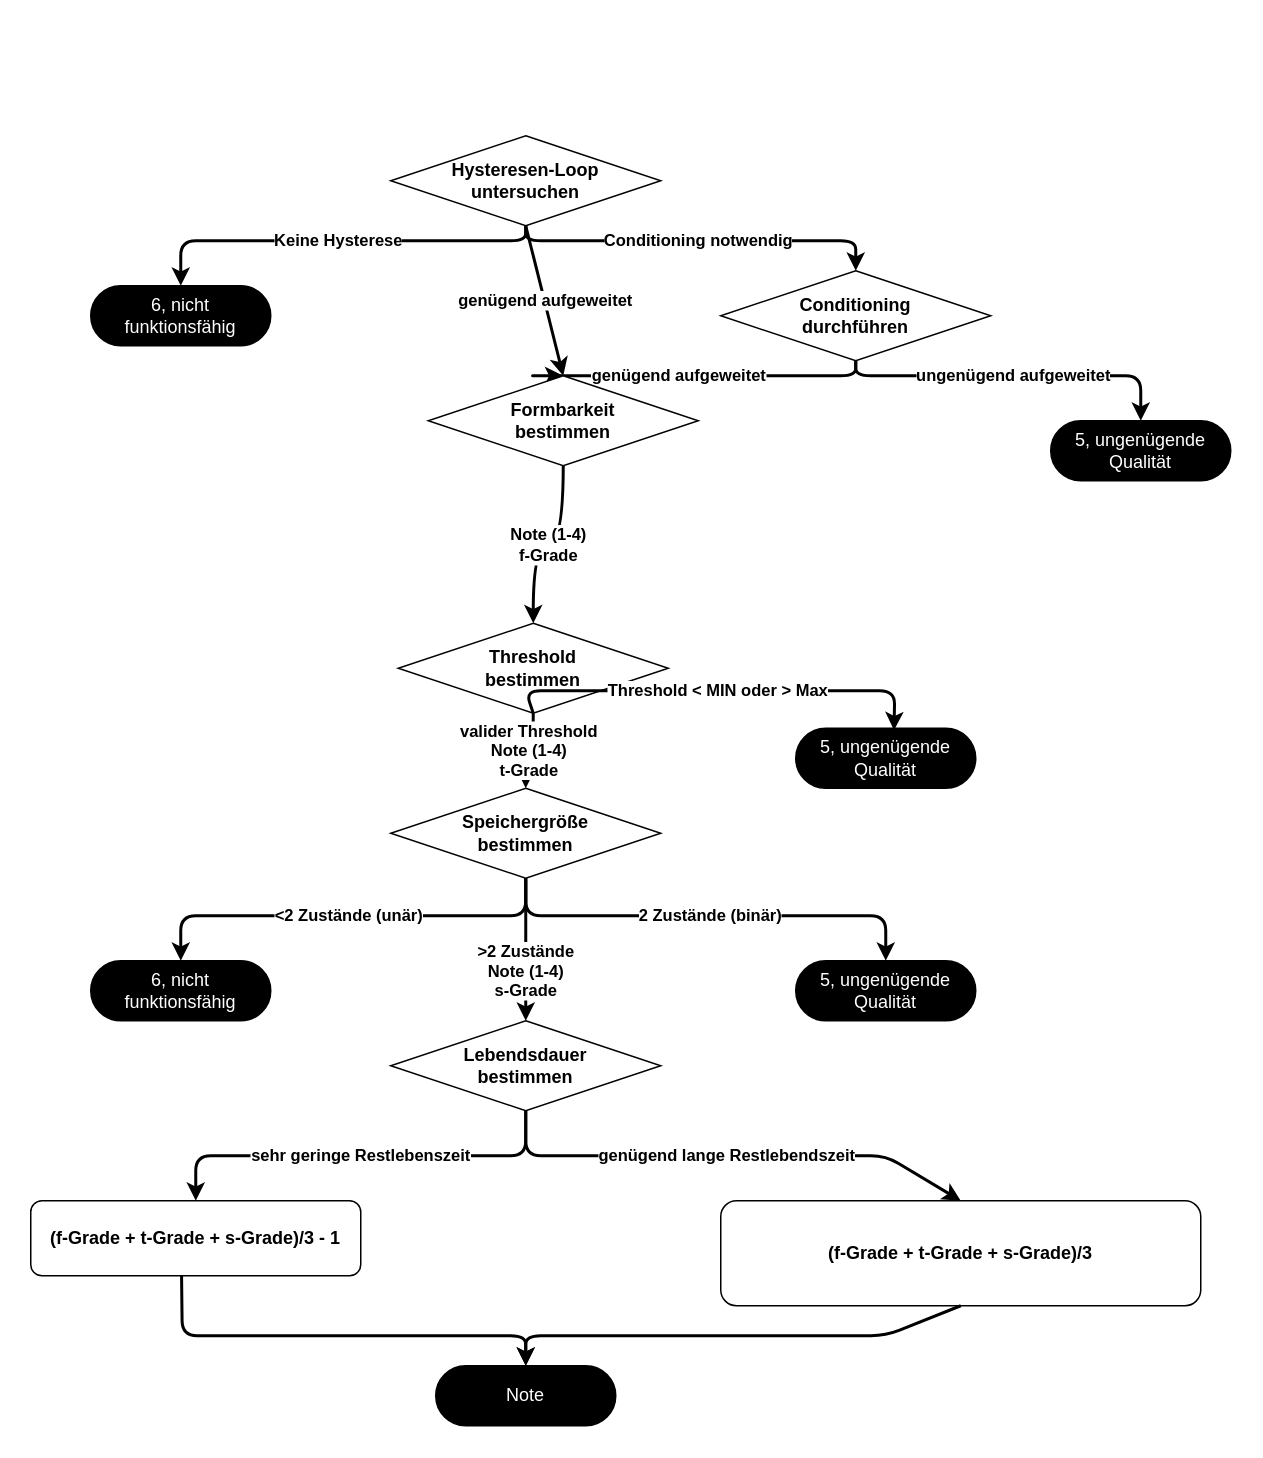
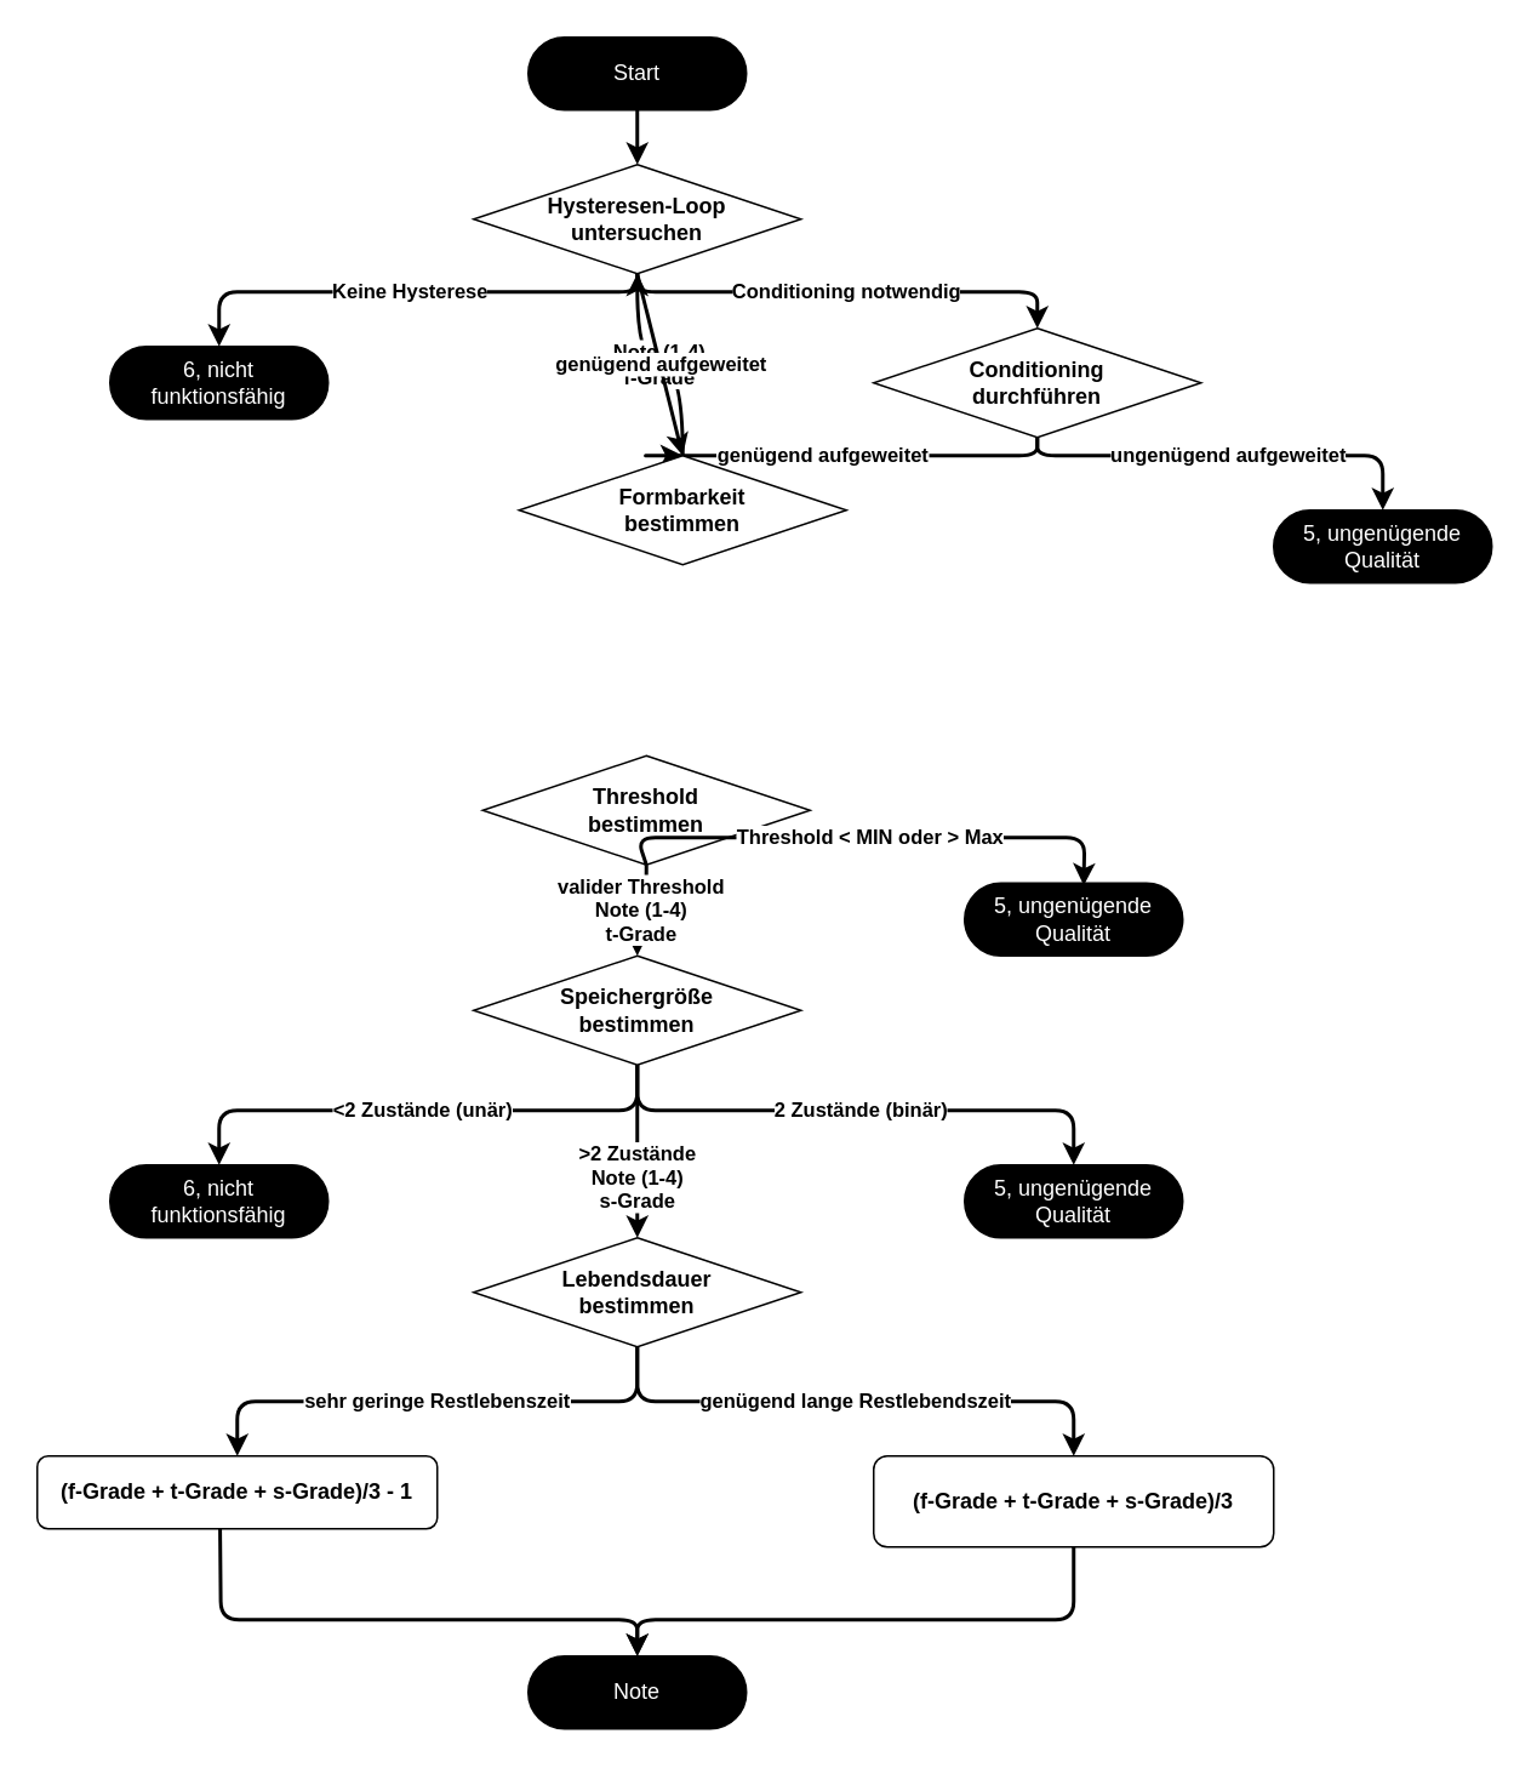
+ <mxCell id="3" value="Start" style="rounded=1;whiteSpace=wrap;html=1;gradientColor=none;fillColor=#000000;fontColor=#FFFFFF;arcSize=50;" parent="1" vertex="1"><mxGeometry x="290" y="20" width="120" height="40" as="geometry" /></mxCell>
+ <mxCell id="2" style="edgeStyle=orthogonalEdgeStyle;rounded=0;orthogonalLoop=1;jettySize=auto;html=1;exitX=0.5;exitY=1;exitDx=0;exitDy=0;entryX=0.5;entryY=0;entryDx=0;entryDy=0;fontColor=#000000;strokeWidth=2;" parent="1" source="3" target="10" edge="1"><mxGeometry relative="1" as="geometry" /></mxCell>
- <mxCell id="13" value="Note (1-4)&lt;br&gt;f-Grade" style="edgeStyle=orthogonalEdgeStyle;curved=1;rounded=0;orthogonalLoop=1;jettySize=auto;html=1;fontColor=#000000;fontStyle=1;strokeWidth=2;" parent="1" source="32" target="16" edge="1"><mxGeometry relative="1" as="geometry"><mxPoint x="350" y="320" as="sourcePoint" /></mxGeometry></mxCell>
+ <mxCell id="13" value="Note (1-4)&lt;br&gt;f-Grade" style="edgeStyle=orthogonalEdgeStyle;curved=1;rounded=0;orthogonalLoop=1;jettySize=auto;html=1;fontColor=#000000;fontStyle=1;strokeWidth=2;" parent="1" source="32" target="10" edge="1"><mxGeometry relative="1" as="geometry"><mxPoint x="350" y="320" as="sourcePoint" /></mxGeometry></mxCell>
- <mxCell id="23" value="(f-Grade + t-Grade + s-Grade)/3 - 1" style="rounded=1;whiteSpace=wrap;html=1;fillColor=#FFFFFF;gradientColor=none;fontColor=#000000;fontStyle=1" parent="1" vertex="1"><mxGeometry x="20" y="800" width="220" height="50" as="geometry" /></mxCell>
+ <mxCell id="23" value="(f-Grade + t-Grade + s-Grade)/3 - 1" style="rounded=1;whiteSpace=wrap;html=1;fillColor=#FFFFFF;gradientColor=none;fontColor=#000000;fontStyle=1" parent="1" vertex="1"><mxGeometry x="20" y="800" width="220" height="40" as="geometry" /></mxCell>
- <mxCell id="24" value="(f-Grade + t-Grade + s-Grade)/3" style="rounded=1;whiteSpace=wrap;html=1;fillColor=#FFFFFF;gradientColor=none;fontColor=#000000;fontStyle=1" parent="1" vertex="1"><mxGeometry x="480" y="800" width="320" height="70" as="geometry" /></mxCell>
+ <mxCell id="24" value="(f-Grade + t-Grade + s-Grade)/3" style="rounded=1;whiteSpace=wrap;html=1;fillColor=#FFFFFF;gradientColor=none;fontColor=#000000;fontStyle=1" parent="1" vertex="1"><mxGeometry x="480" y="800" width="220" height="50" as="geometry" /></mxCell>
